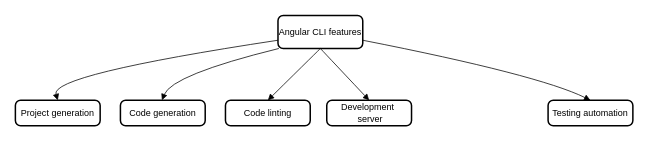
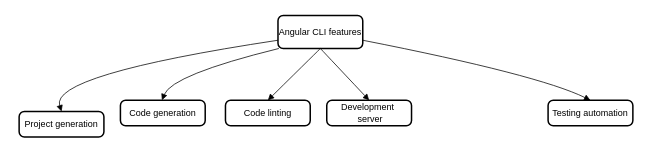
- <mxCell id="3" value="Project generation" style="rounded=1;absoluteArcSize=1;arcSize=14;whiteSpace=wrap;strokeWidth=2;" parent="1" vertex="1"><mxGeometry x="20" y="133" width="113" height="34" as="geometry" /></mxCell>
+ <mxCell id="3" value="Project generation" style="rounded=1;absoluteArcSize=1;arcSize=14;whiteSpace=wrap;strokeWidth=2;" parent="1" vertex="1"><mxGeometry x="25" y="148" width="113" height="34" as="geometry" /></mxCell>
